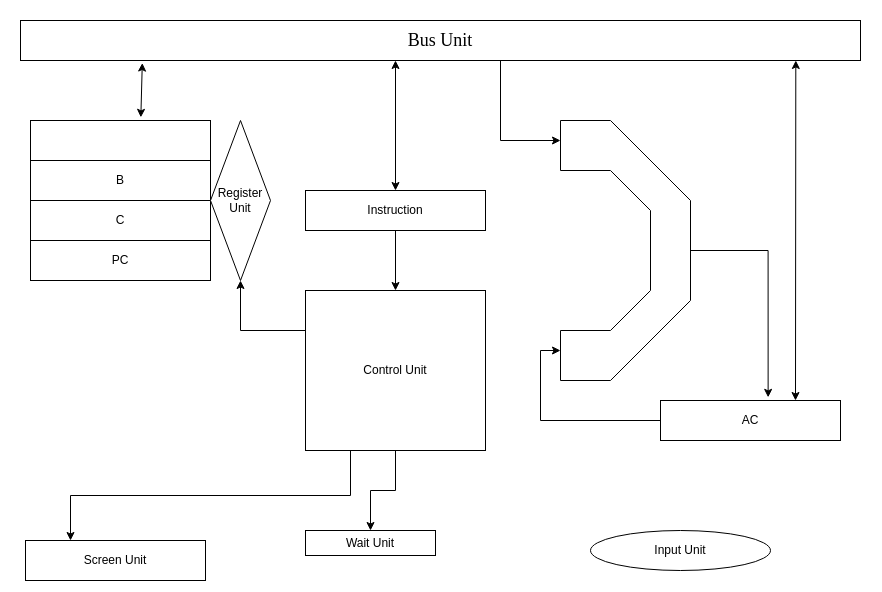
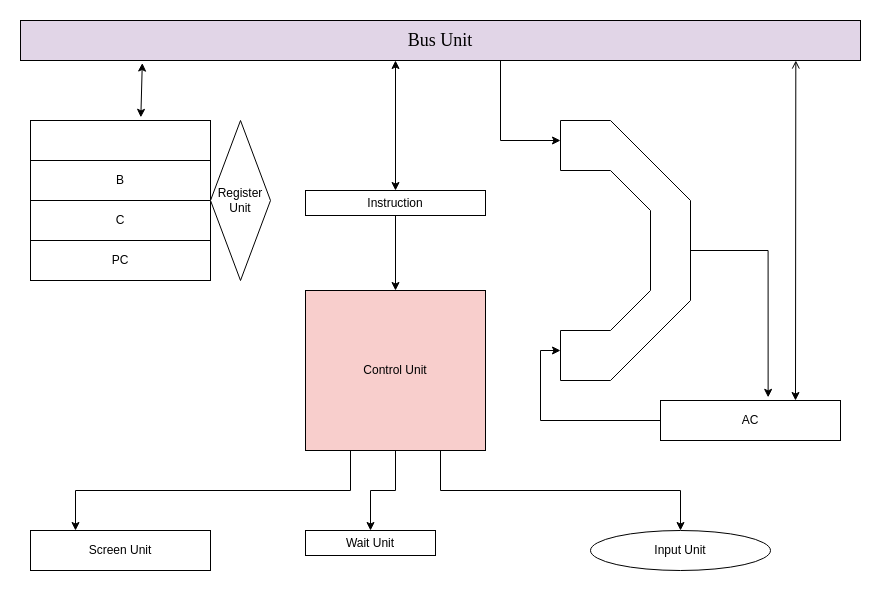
- <mxCell id="25" value="&lt;font data-font-src=&quot;http://mirrors.ctan.org/fonts/cm-unicode/fonts/otf/cmunss.otf&quot; style=&quot;font-size: 18px;&quot; face=&quot;Computer Modern&quot;&gt;Bus Unit&lt;br&gt;&lt;/font&gt;" style="rounded=0;whiteSpace=wrap;html=1;" parent="1" vertex="1"><mxGeometry x="20" y="20" width="840" height="40" as="geometry" /></mxCell>
+ <mxCell id="25" value="&lt;font data-font-src=&quot;http://mirrors.ctan.org/fonts/cm-unicode/fonts/otf/cmunss.otf&quot; style=&quot;font-size: 18px;&quot; face=&quot;Computer Modern&quot;&gt;Bus Unit&lt;br&gt;&lt;/font&gt;" style="rounded=0;whiteSpace=wrap;html=1;fillColor=#e1d5e7;" parent="1" vertex="1"><mxGeometry x="20" y="20" width="840" height="40" as="geometry" /></mxCell>
- <mxCell id="37" value="" style="endArrow=classic;startArrow=classic;html=1;rounded=0;entryX=0.923;entryY=1;entryDx=0;entryDy=0;entryPerimeter=0;exitX=0.75;exitY=0;exitDx=0;exitDy=0;" parent="1" source="24" target="25" edge="1"><mxGeometry width="50" height="50" relative="1" as="geometry"><mxPoint x="220" y="270" as="sourcePoint" /><mxPoint x="270" y="220" as="targetPoint" /></mxGeometry></mxCell>
+ <mxCell id="37" value="" style="endArrow=open;startArrow=classic;html=1;rounded=0;entryX=0.923;entryY=1;entryDx=0;entryDy=0;entryPerimeter=0;exitX=0.75;exitY=0;exitDx=0;exitDy=0;" parent="1" source="24" target="25" edge="1"><mxGeometry width="50" height="50" relative="1" as="geometry"><mxPoint x="220" y="270" as="sourcePoint" /><mxPoint x="270" y="220" as="targetPoint" /></mxGeometry></mxCell>
- <mxCell id="9" value="Instruction" style="rounded=0;whiteSpace=wrap;html=1;" parent="1" vertex="1"><mxGeometry x="305" y="190" width="180" height="40" as="geometry" /></mxCell>
+ <mxCell id="9" value="Instruction" style="rounded=0;whiteSpace=wrap;html=1;" parent="1" vertex="1"><mxGeometry x="305" y="190" width="180" height="25" as="geometry" /></mxCell>
- <mxCell id="27" style="edgeStyle=orthogonalEdgeStyle;rounded=0;orthogonalLoop=1;jettySize=auto;html=1;exitX=0;exitY=0.25;exitDx=0;exitDy=0;entryX=0.5;entryY=1;entryDx=0;entryDy=0;" parent="1" source="30" target="7" edge="1"><mxGeometry relative="1" as="geometry" /></mxCell>
- <mxCell id="30" value="Control Unit" style="rounded=0;whiteSpace=wrap;html=1;" parent="1" vertex="1"><mxGeometry x="305" y="290" width="180" height="160" as="geometry" /></mxCell>
+ <mxCell id="30" value="Control Unit" style="rounded=0;whiteSpace=wrap;html=1;fillColor=#f8cecc;" parent="1" vertex="1"><mxGeometry x="305" y="290" width="180" height="160" as="geometry" /></mxCell>
+ <mxCell id="28" style="edgeStyle=orthogonalEdgeStyle;rounded=0;orthogonalLoop=1;jettySize=auto;html=1;exitX=0.75;exitY=1;exitDx=0;exitDy=0;entryX=0.5;entryY=0;entryDx=0;entryDy=0;" parent="1" source="30" target="33" edge="1"><mxGeometry relative="1" as="geometry" /></mxCell>
- <mxCell id="32" value="Screen Unit" style="rounded=0;whiteSpace=wrap;html=1;" parent="1" vertex="1"><mxGeometry x="25" y="540" width="180" height="40" as="geometry" /></mxCell>
+ <mxCell id="32" value="Screen Unit" style="rounded=0;whiteSpace=wrap;html=1;" parent="1" vertex="1"><mxGeometry x="30" y="530" width="180" height="40" as="geometry" /></mxCell>
